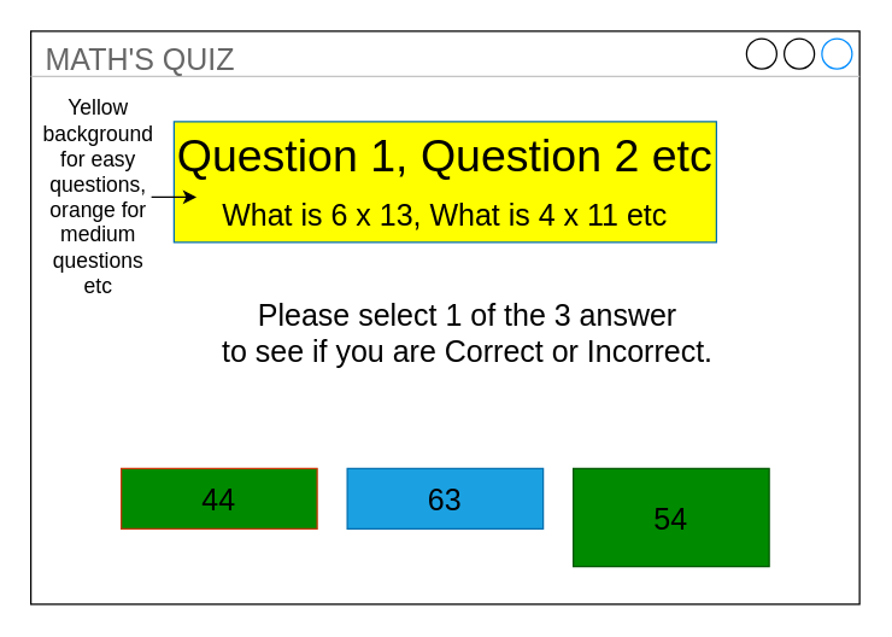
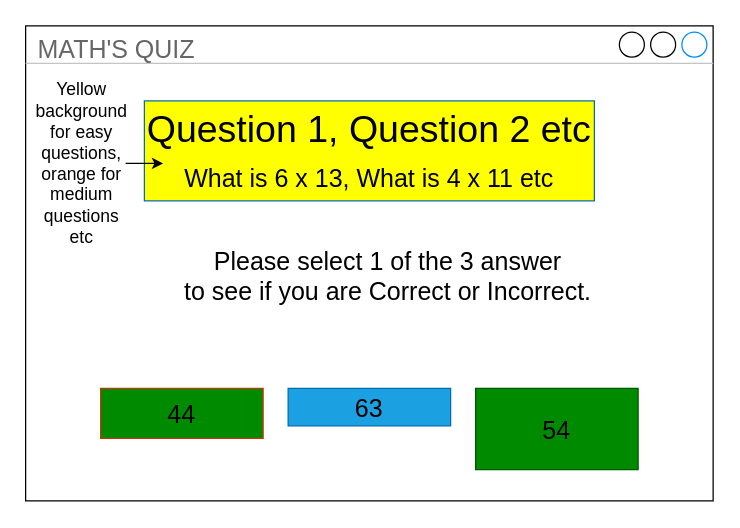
- <mxCell id="8" value="63" style="rounded=0;whiteSpace=wrap;html=1;fontSize=20;fillColor=#1ba1e2;strokeColor=#006EAF;fontColor=#000000;" vertex="1" parent="1"><mxGeometry x="230" y="310" width="130" height="40" as="geometry" /></mxCell>
+ <mxCell id="8" value="63" style="rounded=0;whiteSpace=wrap;html=1;fontSize=20;fillColor=#1ba1e2;strokeColor=#006EAF;fontColor=#000000;" vertex="1" parent="1"><mxGeometry x="230" y="310" width="130" height="30" as="geometry" /></mxCell>
